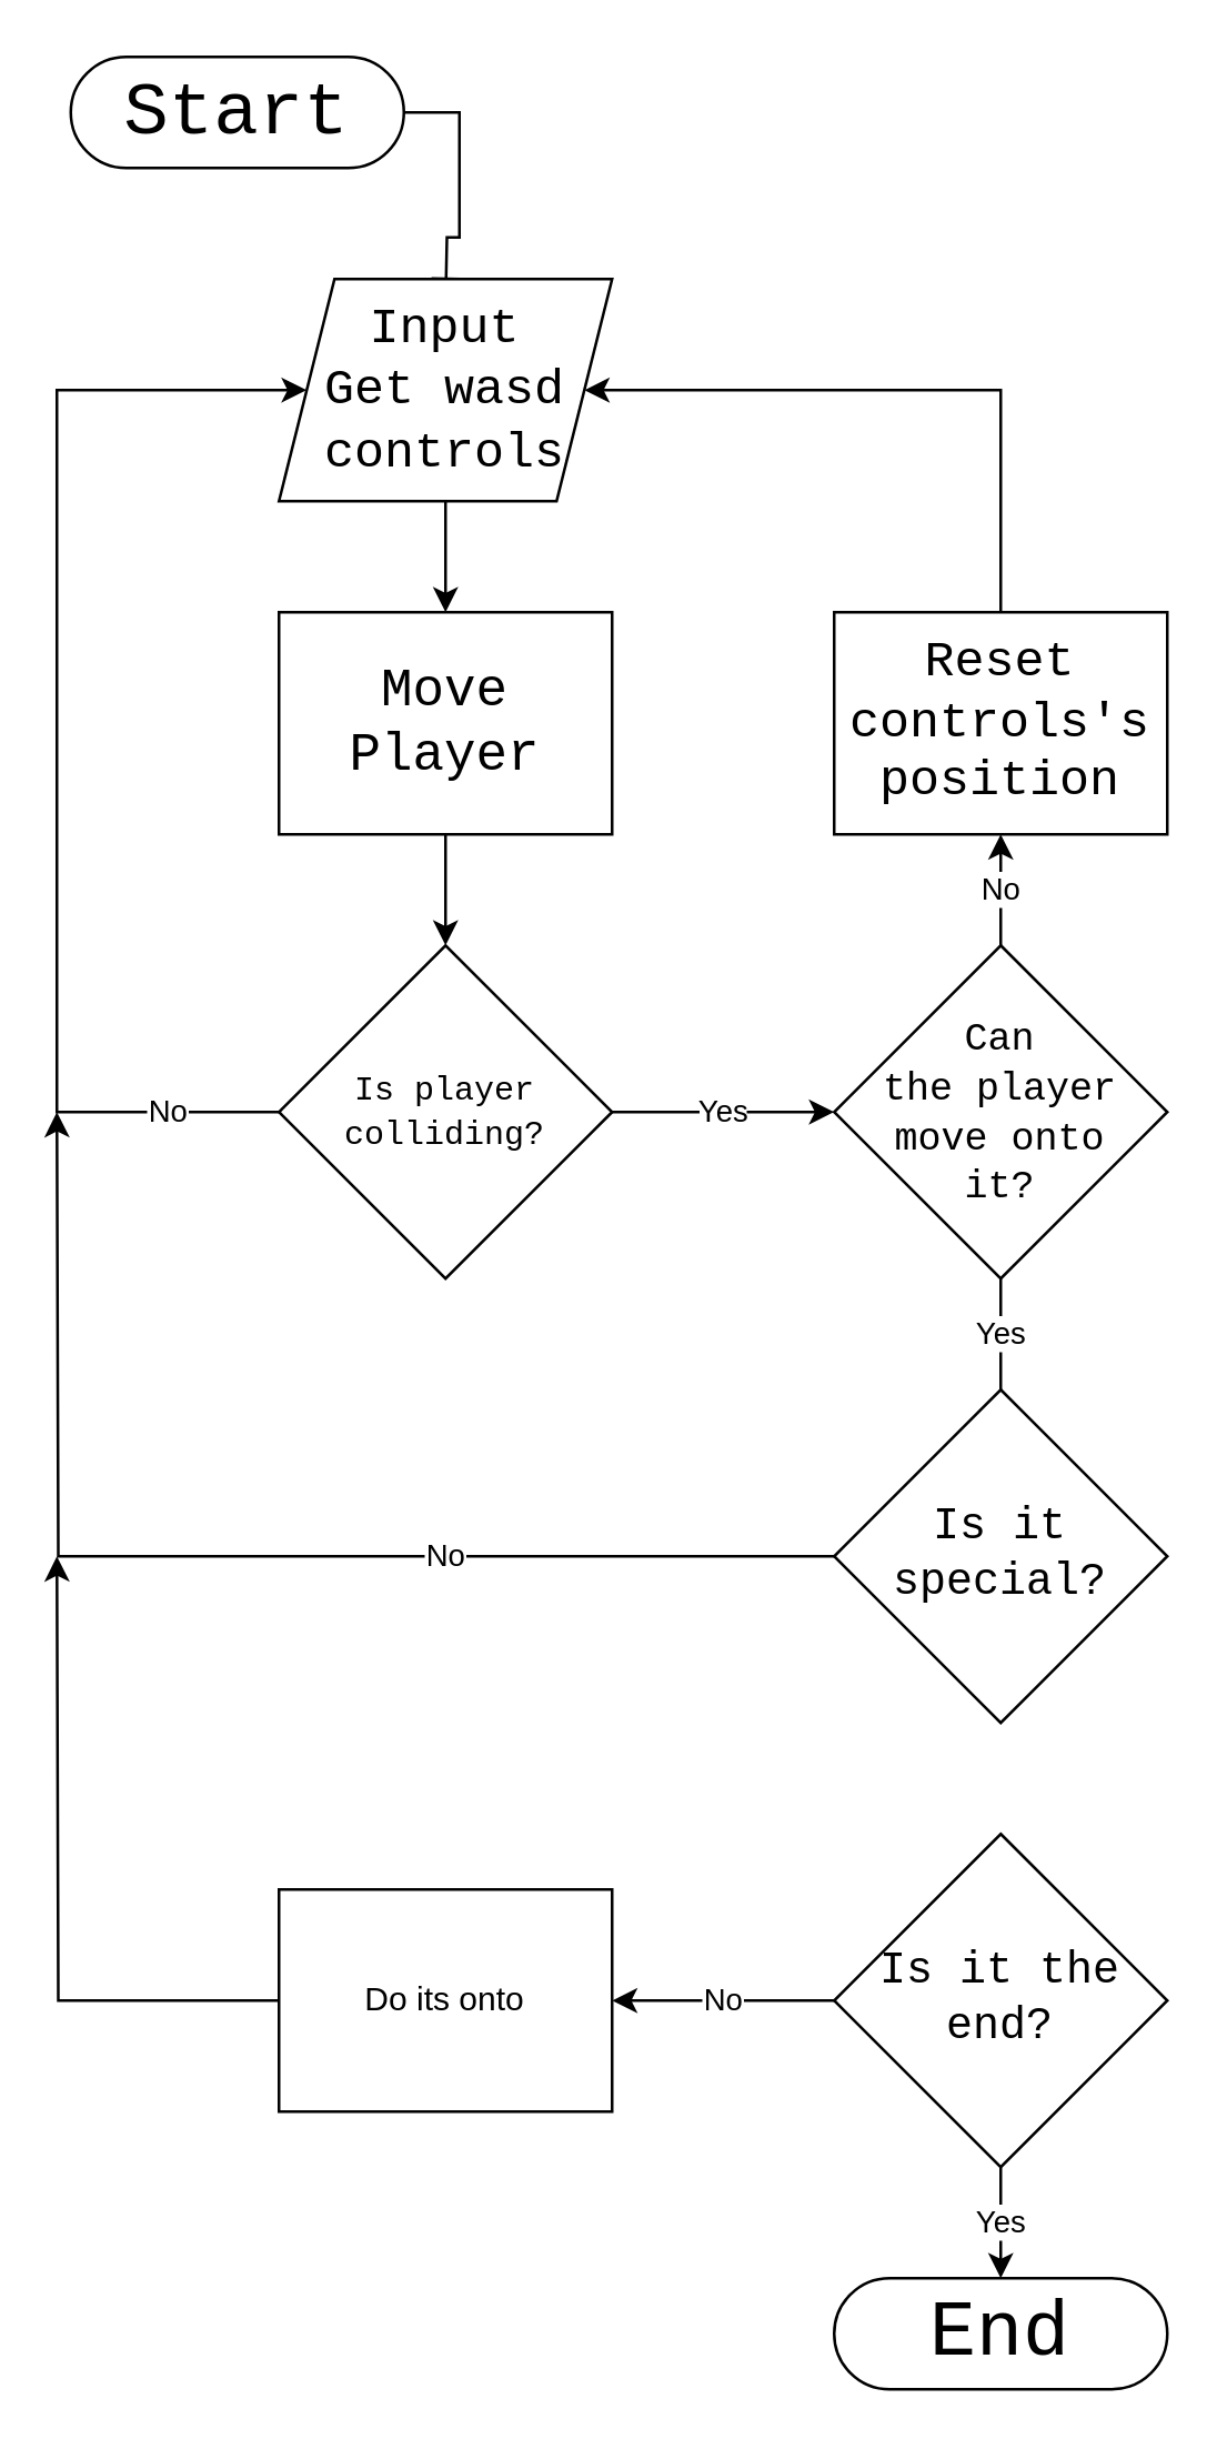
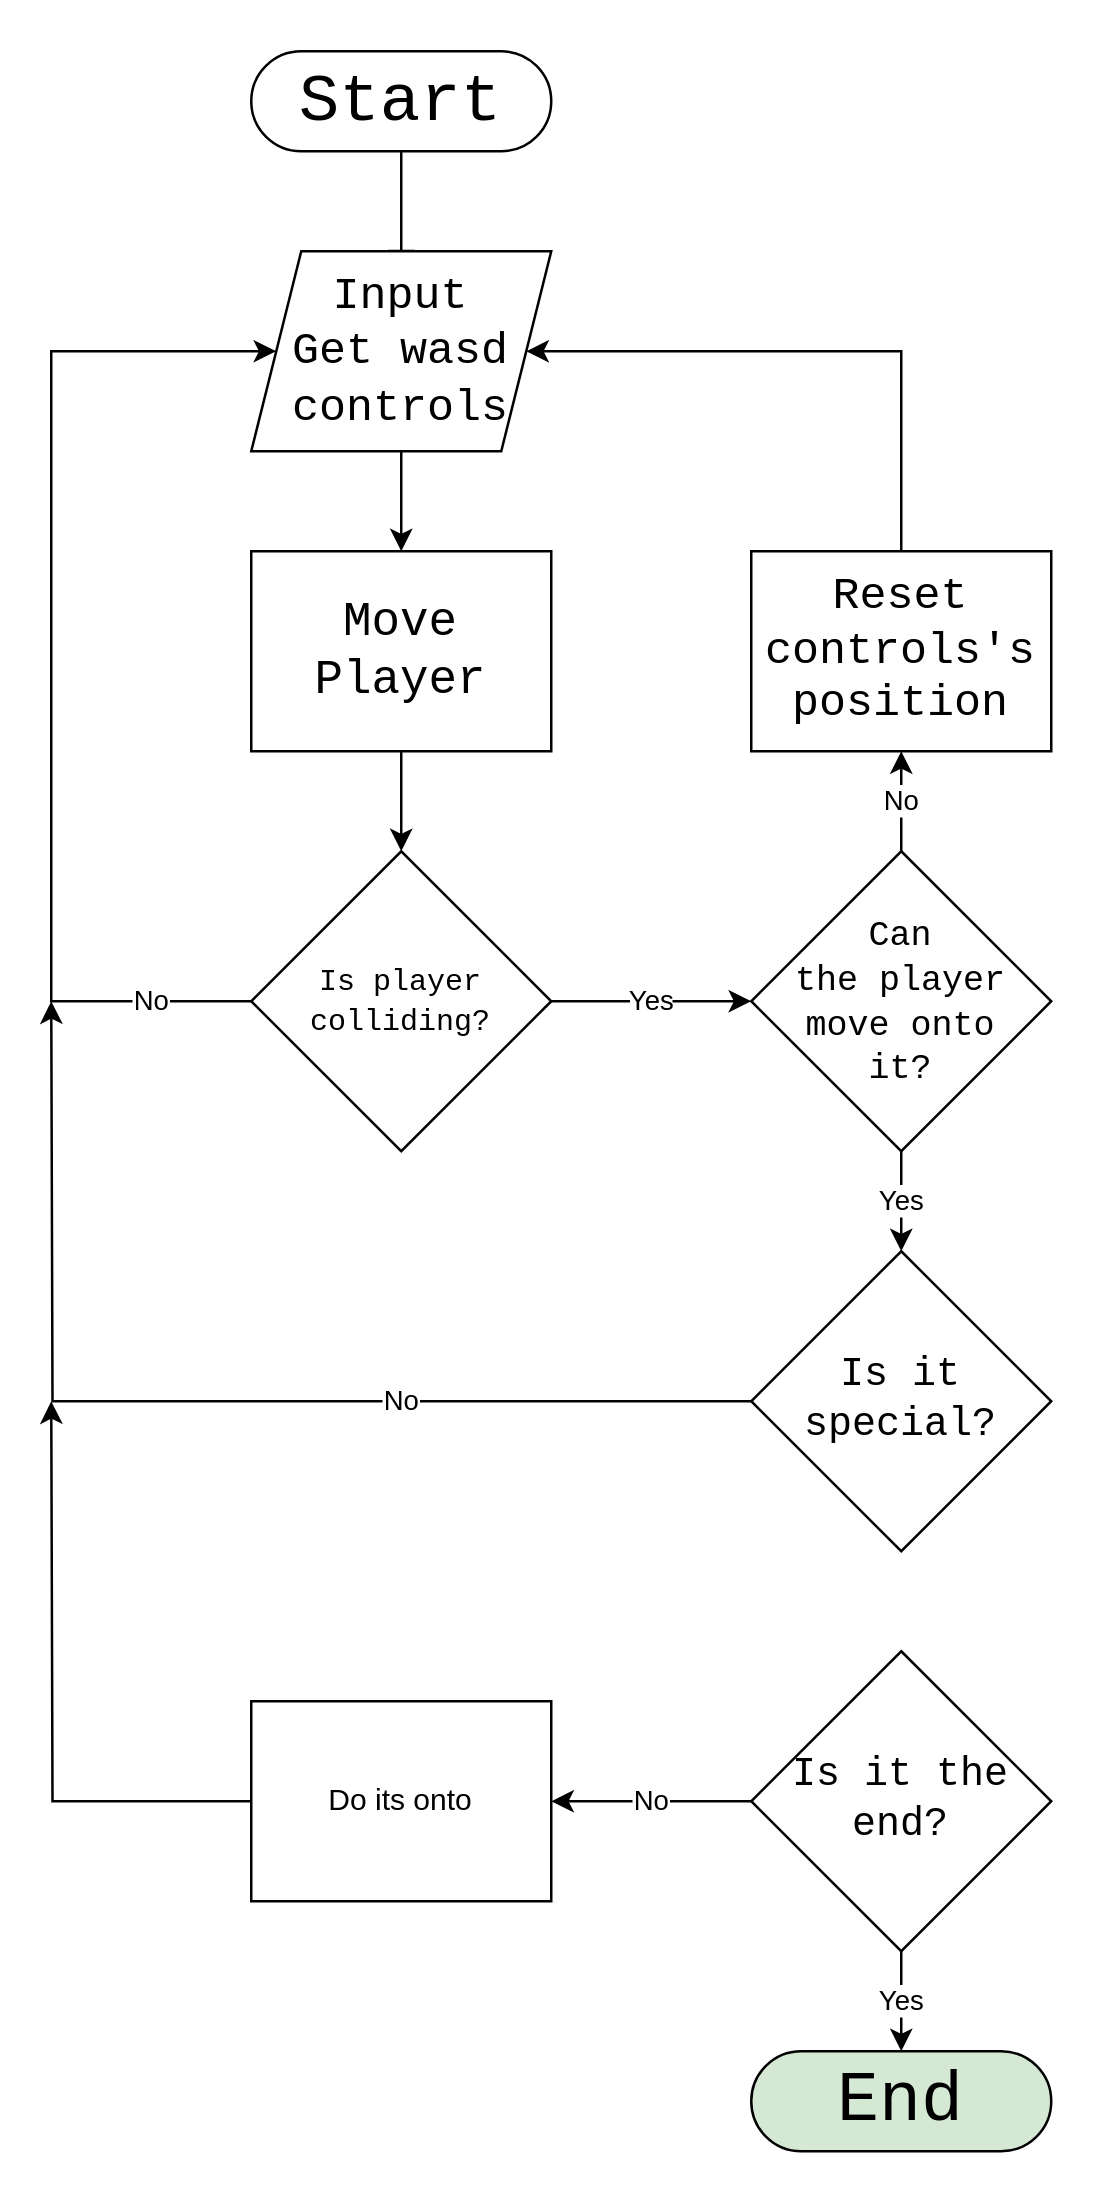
- <mxCell id="3" value="&lt;div style=&quot;font-size: 27px;&quot;&gt;&lt;font face=&quot;Courier New&quot;&gt;Start&lt;/font&gt;&lt;/div&gt;" style="rounded=1;whiteSpace=wrap;html=1;fontSize=12;glass=0;strokeWidth=1;shadow=0;arcSize=50;" parent="1" vertex="1"><mxGeometry x="25" y="20" width="120" height="40" as="geometry" /></mxCell>
+ <mxCell id="3" value="&lt;div style=&quot;font-size: 27px;&quot;&gt;&lt;font face=&quot;Courier New&quot;&gt;Start&lt;/font&gt;&lt;/div&gt;" style="rounded=1;whiteSpace=wrap;html=1;fontSize=12;glass=0;strokeWidth=1;shadow=0;arcSize=50;" parent="1" vertex="1"><mxGeometry x="100" y="20" width="120" height="40" as="geometry" /></mxCell>
- <mxCell id="11" value="Yes" style="edgeStyle=orthogonalEdgeStyle;rounded=0;orthogonalLoop=1;jettySize=auto;html=1;exitX=0.5;exitY=1;exitDx=0;exitDy=0;entryX=0.5;entryY=0;entryDx=0;entryDy=0;endArrow=none;" edge="1" parent="1" source="12" target="17"><mxGeometry relative="1" as="geometry"><mxPoint as="offset" /></mxGeometry></mxCell>
+ <mxCell id="11" value="Yes" style="edgeStyle=orthogonalEdgeStyle;rounded=0;orthogonalLoop=1;jettySize=auto;html=1;exitX=0.5;exitY=1;exitDx=0;exitDy=0;entryX=0.5;entryY=0;entryDx=0;entryDy=0;" edge="1" parent="1" source="12" target="17"><mxGeometry relative="1" as="geometry"><mxPoint as="offset" /></mxGeometry></mxCell>
- <mxCell id="21" value="&lt;font style=&quot;font-size: 28px;&quot; face=&quot;Courier New&quot;&gt;End&lt;/font&gt;" style="rounded=1;whiteSpace=wrap;html=1;fontSize=12;glass=0;strokeWidth=1;shadow=0;arcSize=50;" vertex="1" parent="1"><mxGeometry x="300" y="820" width="120" height="40" as="geometry" /></mxCell>
+ <mxCell id="21" value="&lt;font style=&quot;font-size: 28px;&quot; face=&quot;Courier New&quot;&gt;End&lt;/font&gt;" style="rounded=1;whiteSpace=wrap;html=1;fontSize=12;glass=0;strokeWidth=1;shadow=0;arcSize=50;fillColor=#d5e8d4;" vertex="1" parent="1"><mxGeometry x="300" y="820" width="120" height="40" as="geometry" /></mxCell>
